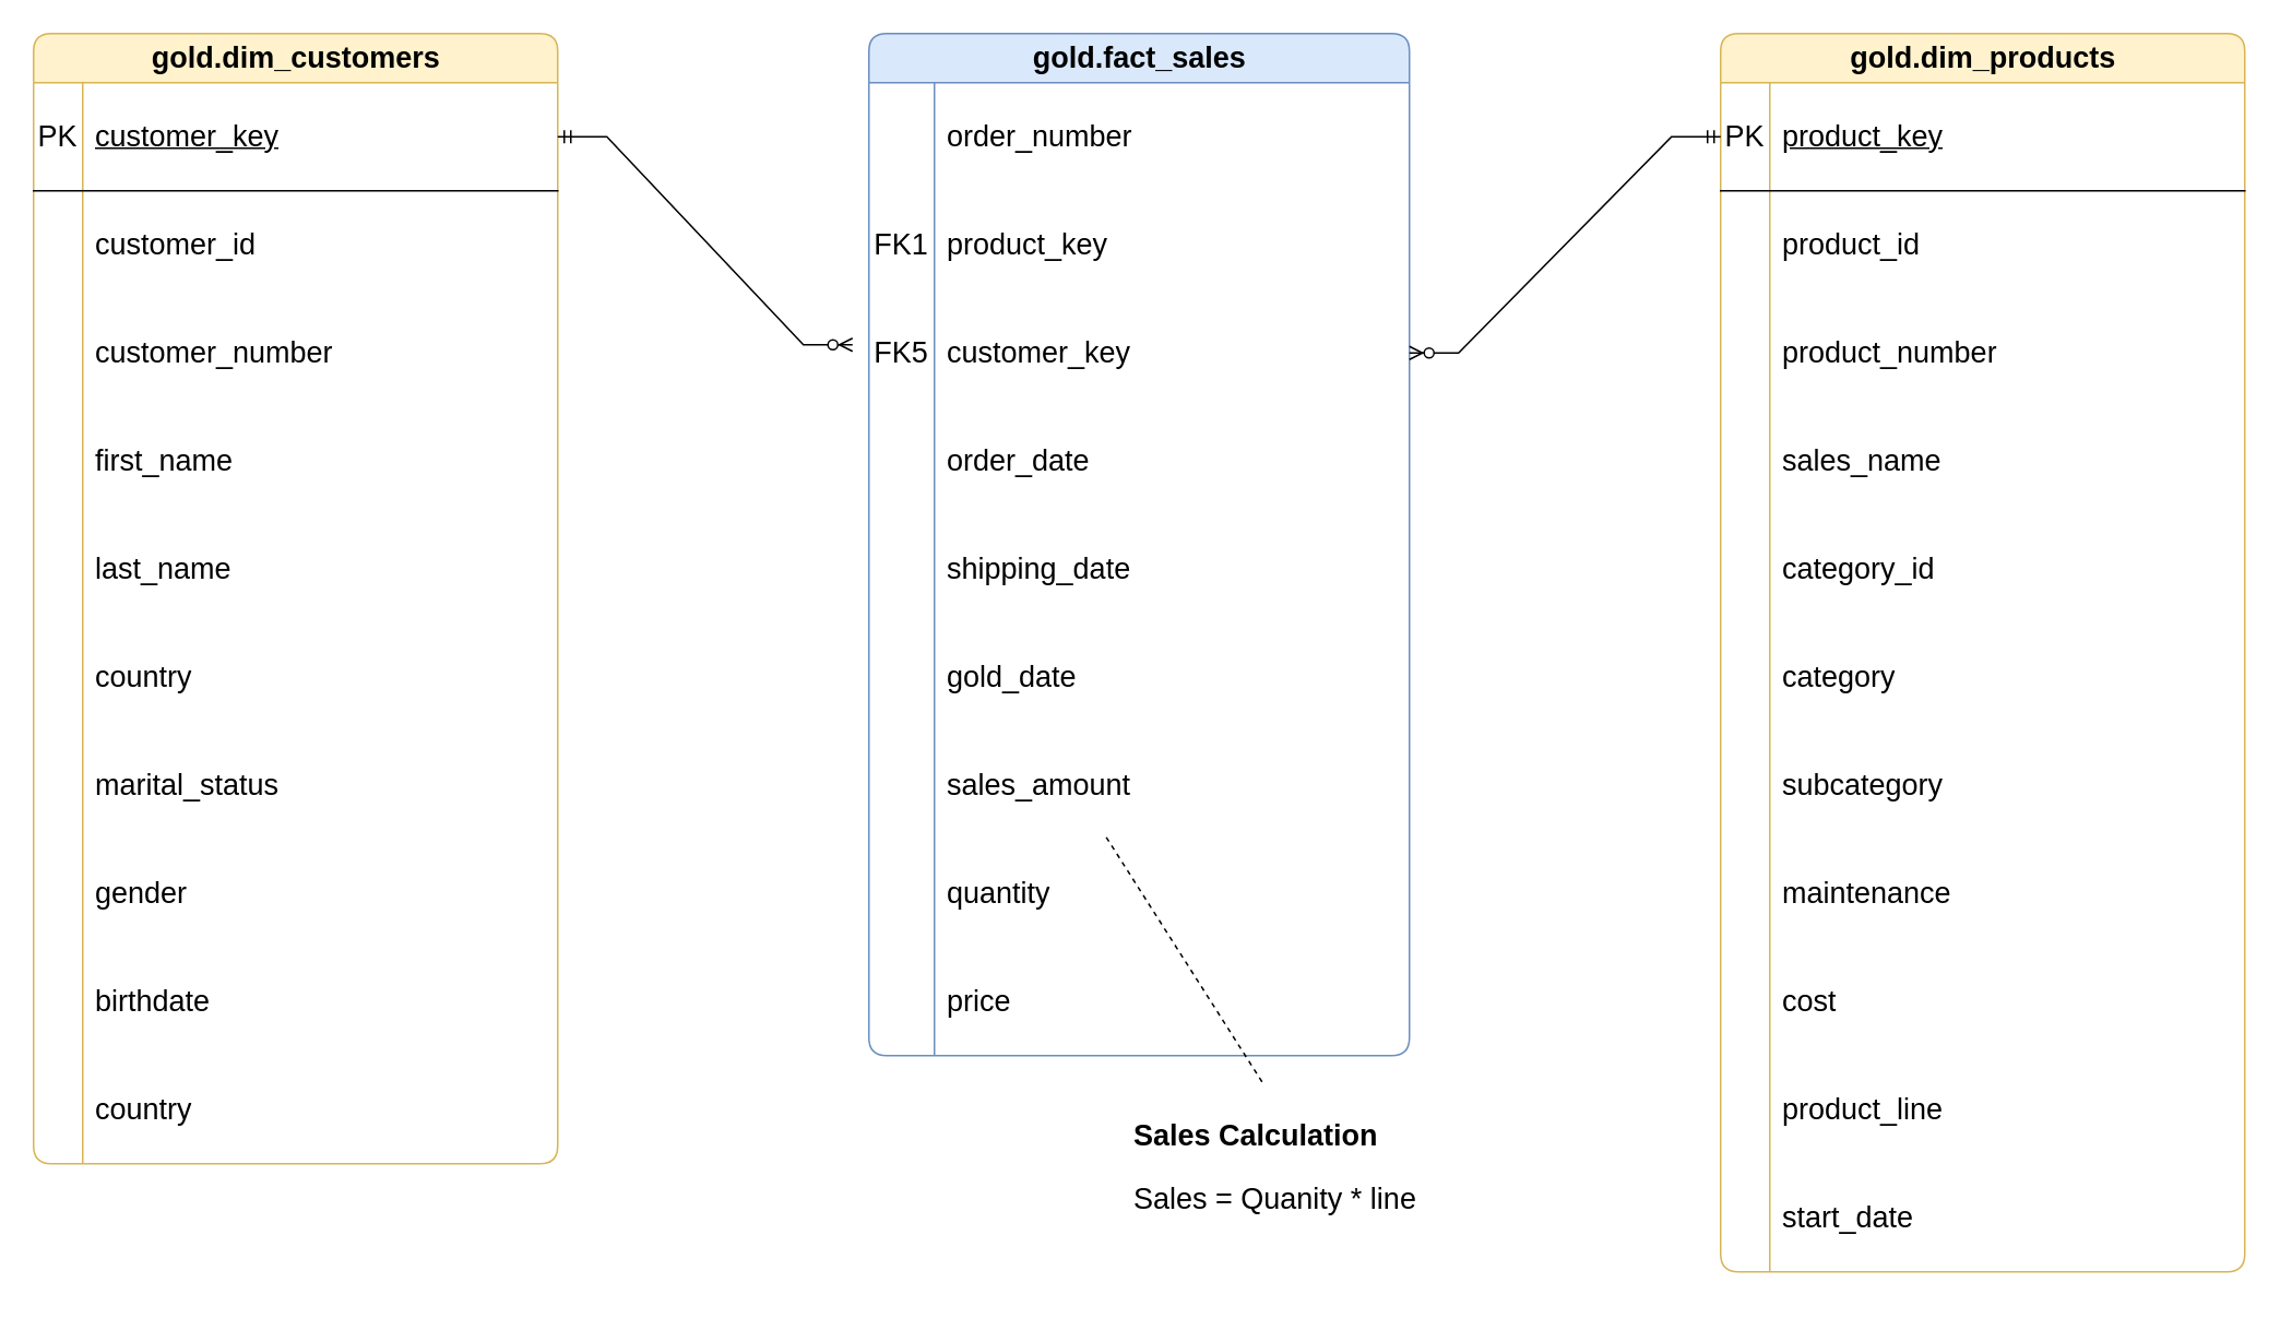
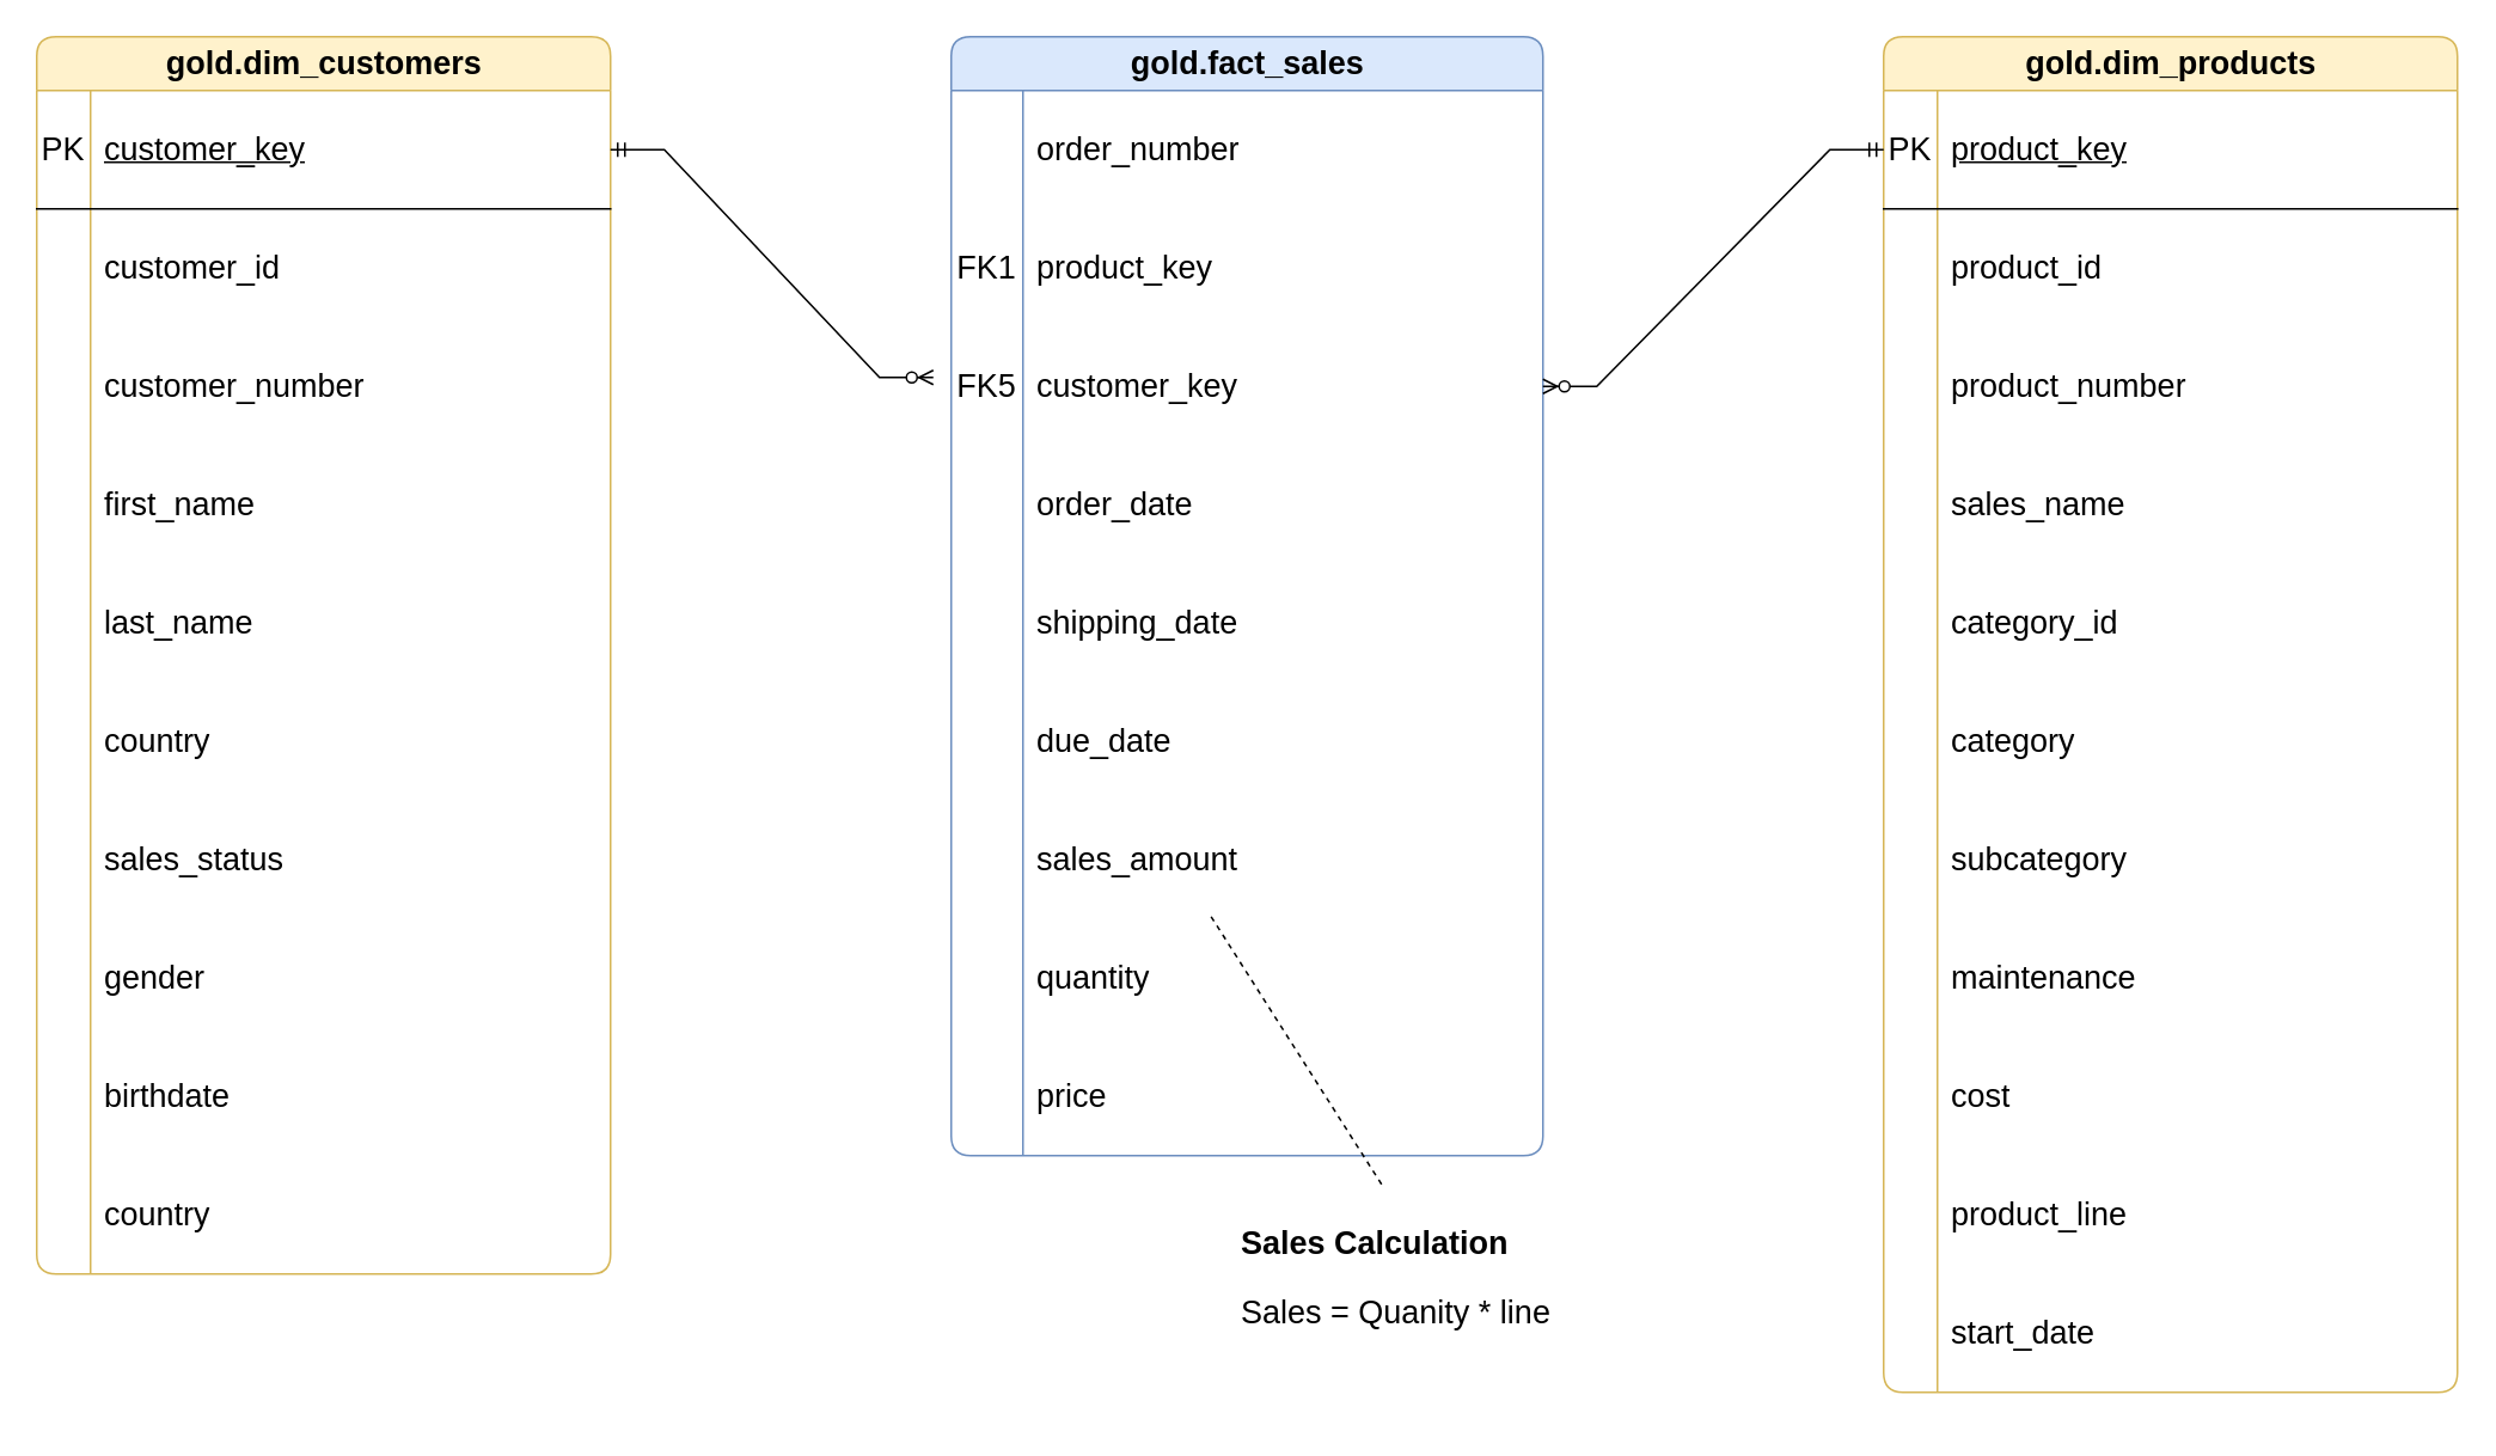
- <mxCell id="85" value="gold_date" style="shape=partialRectangle;connectable=0;fillColor=none;top=0;left=0;bottom=0;right=0;align=left;spacingLeft=6;overflow=hidden;whiteSpace=wrap;html=1;fontSize=18;" vertex="1" parent="83"><mxGeometry x="40" width="290" height="66" as="geometry"><mxRectangle width="290" height="66" as="alternateBounds" /></mxGeometry></mxCell>
+ <mxCell id="85" value="due_date" style="shape=partialRectangle;connectable=0;fillColor=none;top=0;left=0;bottom=0;right=0;align=left;spacingLeft=6;overflow=hidden;whiteSpace=wrap;html=1;fontSize=18;" vertex="1" parent="83"><mxGeometry x="40" width="290" height="66" as="geometry"><mxRectangle width="290" height="66" as="alternateBounds" /></mxGeometry></mxCell>
- <mxCell id="23" value="marital_status" style="shape=partialRectangle;connectable=0;fillColor=none;top=0;left=0;bottom=0;right=0;align=left;spacingLeft=6;overflow=hidden;whiteSpace=wrap;html=1;fontSize=18;" vertex="1" parent="21"><mxGeometry x="30" width="290" height="66" as="geometry"><mxRectangle width="290" height="66" as="alternateBounds" /></mxGeometry></mxCell>
+ <mxCell id="23" value="sales_status" style="shape=partialRectangle;connectable=0;fillColor=none;top=0;left=0;bottom=0;right=0;align=left;spacingLeft=6;overflow=hidden;whiteSpace=wrap;html=1;fontSize=18;" vertex="1" parent="21"><mxGeometry x="30" width="290" height="66" as="geometry"><mxRectangle width="290" height="66" as="alternateBounds" /></mxGeometry></mxCell>
